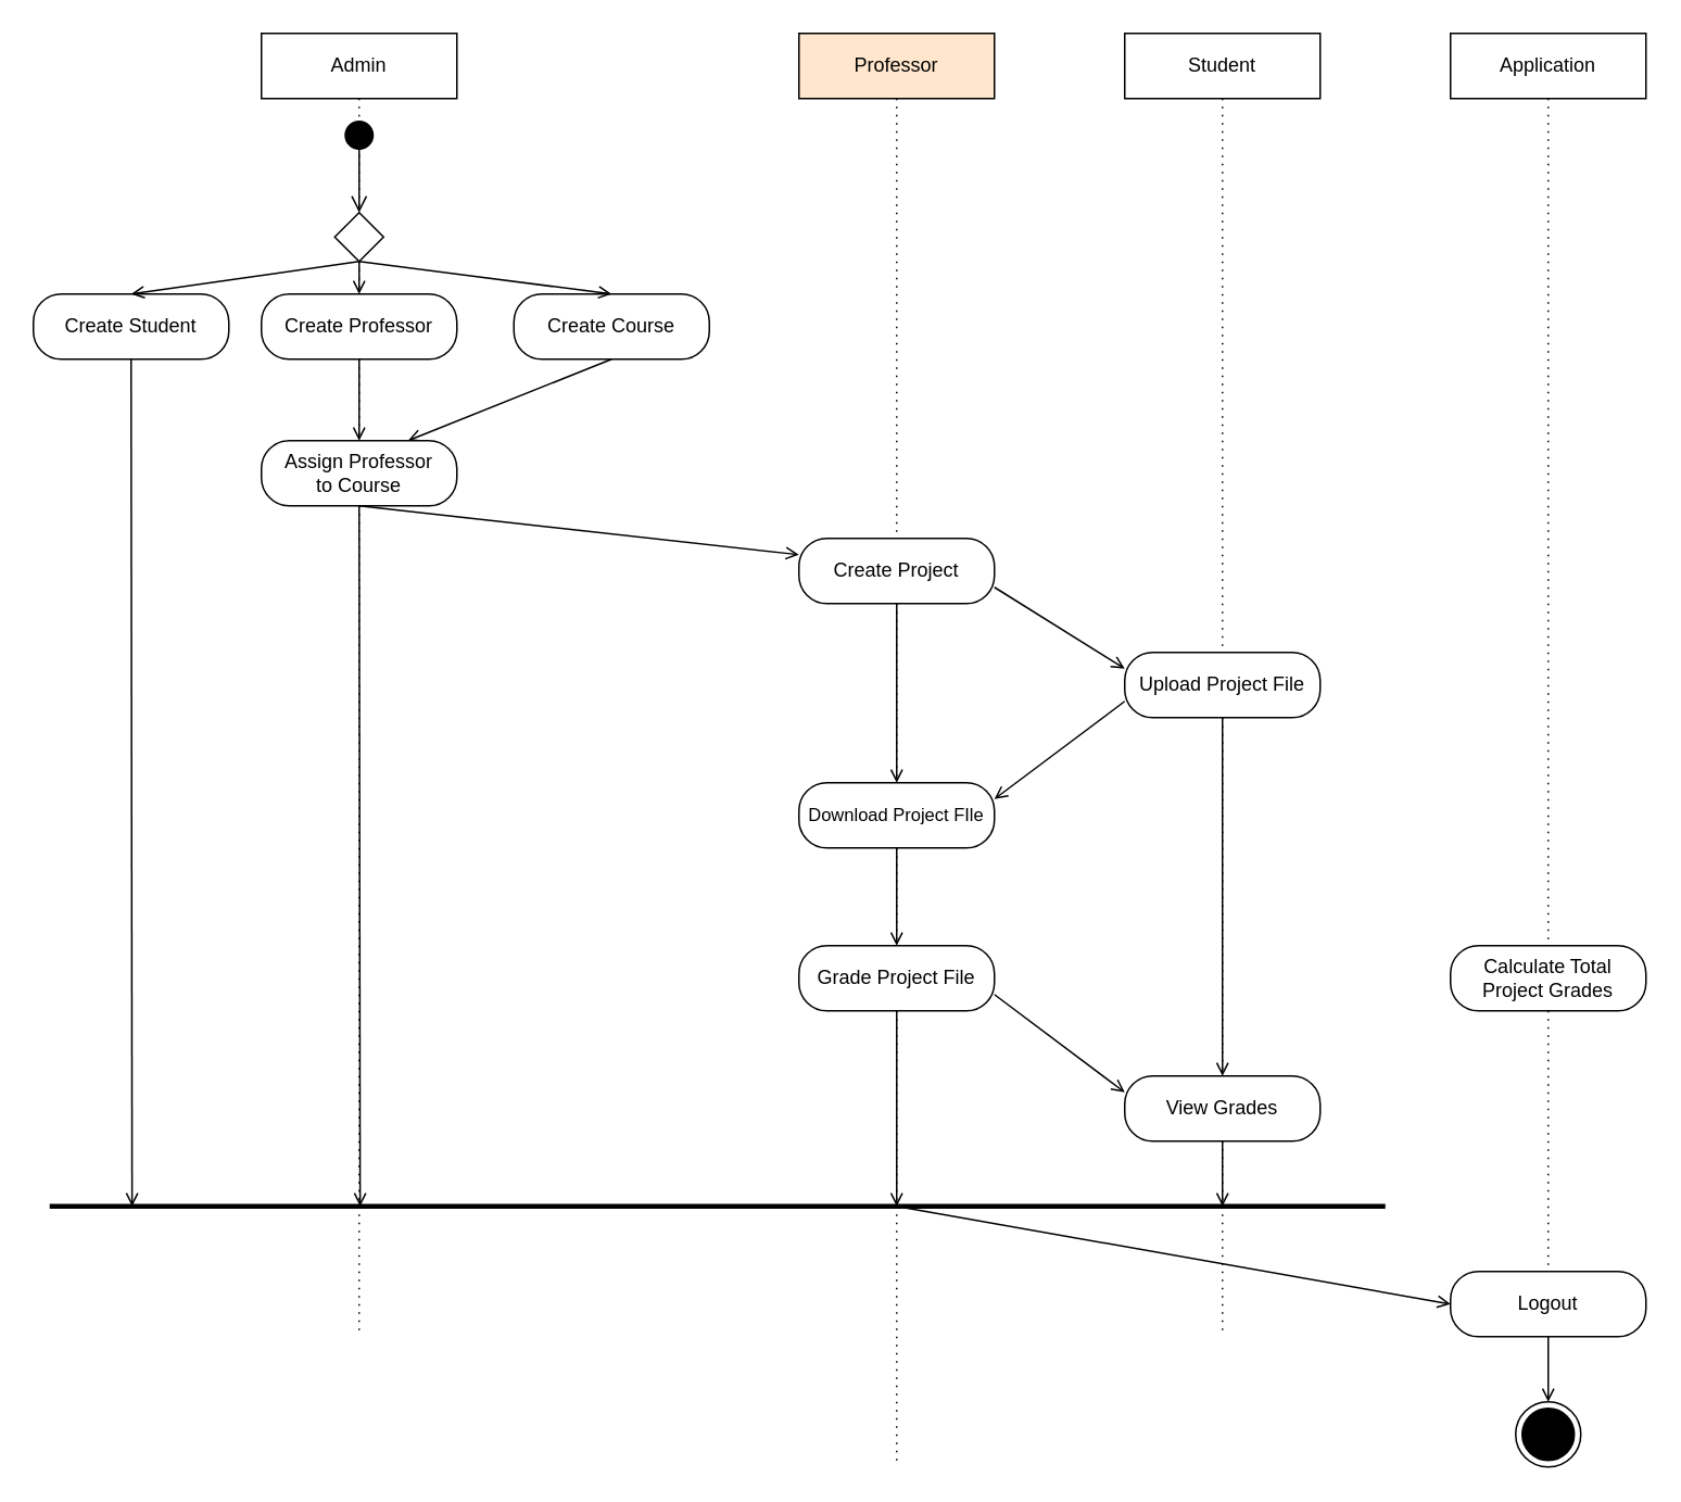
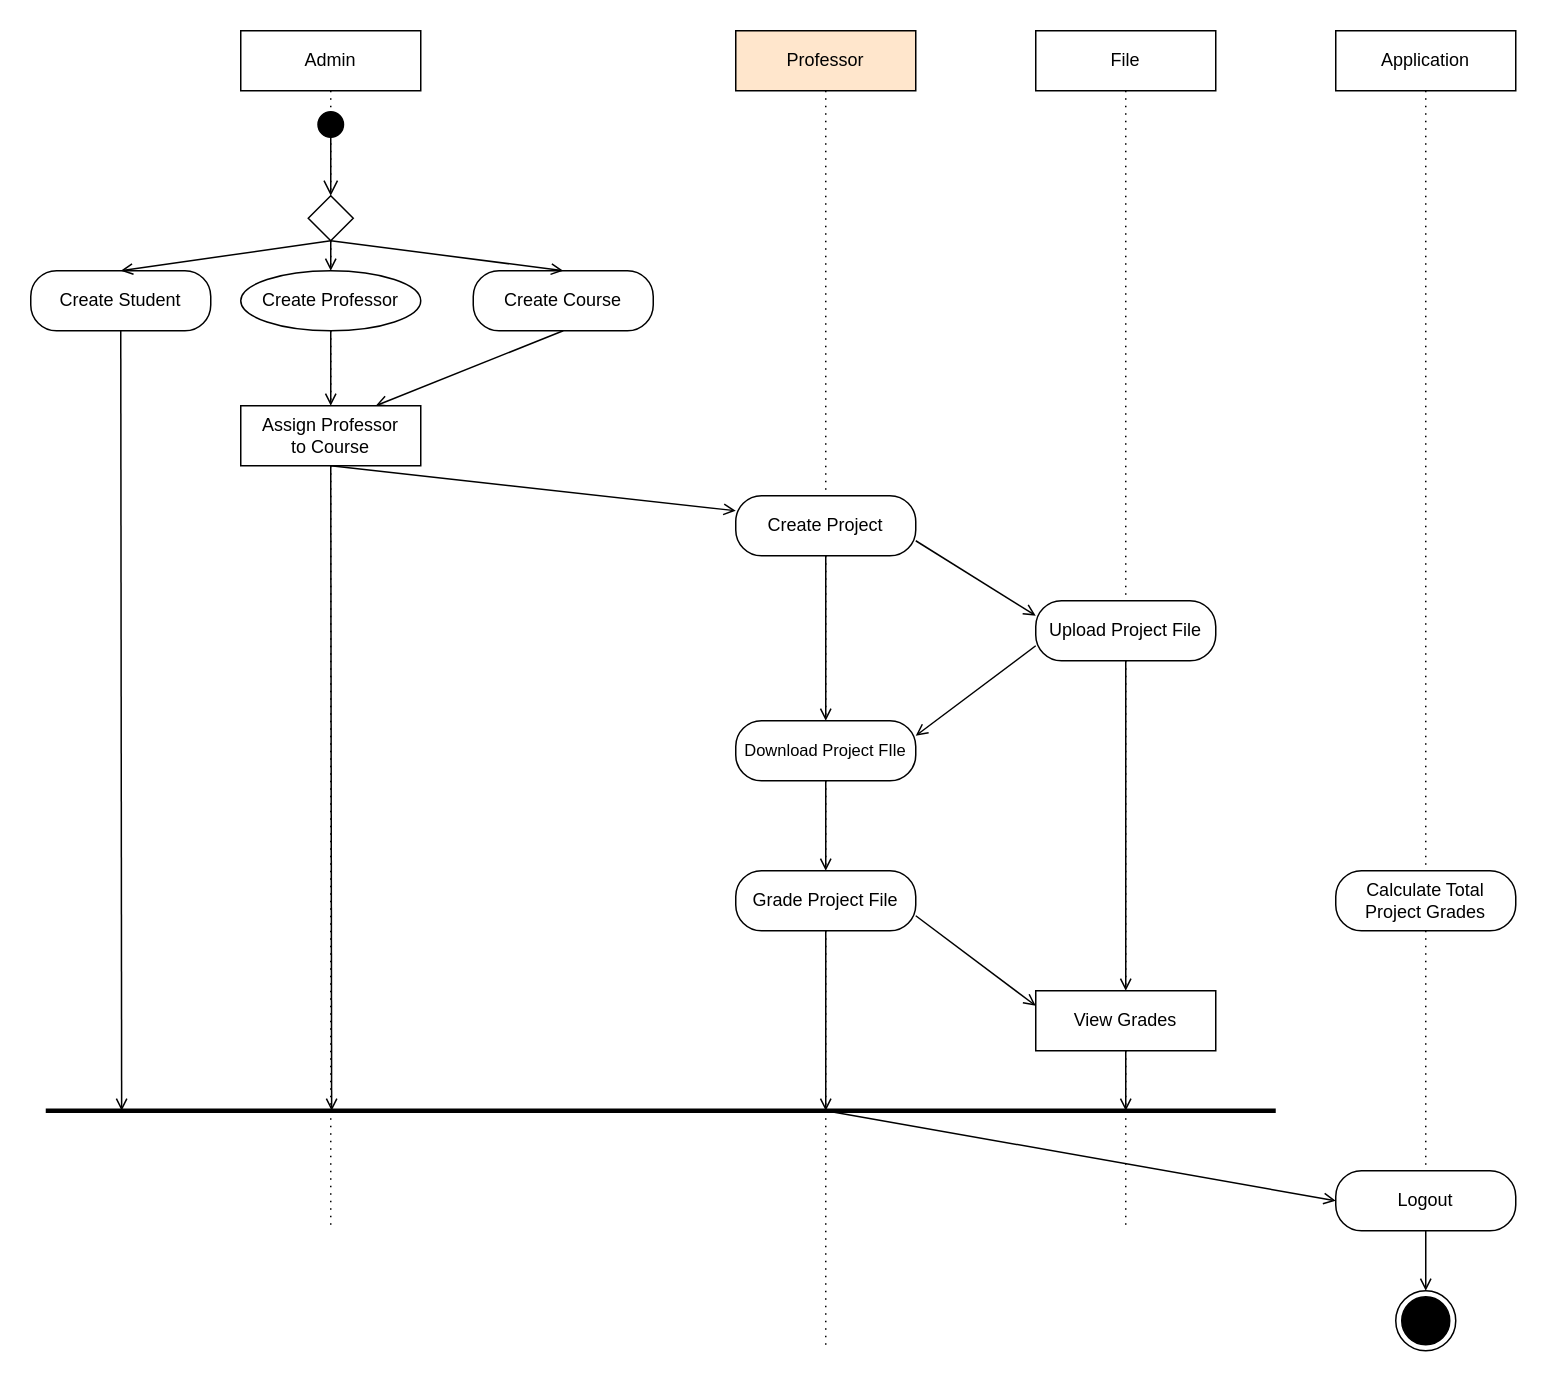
- <mxCell id="10" value="Student" style="rounded=0;whiteSpace=wrap;html=1;" parent="1" vertex="1"><mxGeometry x="690" y="20" width="120" height="40" as="geometry" /></mxCell>
+ <mxCell id="10" value="File" style="rounded=0;whiteSpace=wrap;html=1;" parent="1" vertex="1"><mxGeometry x="690" y="20" width="120" height="40" as="geometry" /></mxCell>
- <mxCell id="12" value="Create Professor" style="rounded=1;whiteSpace=wrap;html=1;arcSize=43;" parent="1" vertex="1"><mxGeometry x="160" y="180" width="120" height="40" as="geometry" /></mxCell>
+ <mxCell id="12" value="Create Professor" style="ellipse;whiteSpace=wrap;html=1;arcSize=43;" parent="1" vertex="1"><mxGeometry x="160" y="180" width="120" height="40" as="geometry" /></mxCell>
- <mxCell id="42" value="Assign Professor&lt;br&gt;to Course" style="rounded=1;whiteSpace=wrap;html=1;arcSize=43;" parent="1" vertex="1"><mxGeometry x="160" y="270" width="120" height="40" as="geometry" /></mxCell>
+ <mxCell id="42" value="Assign Professor&lt;br&gt;to Course" style="whiteSpace=wrap;html=1;arcSize=43;rounded=0;" parent="1" vertex="1"><mxGeometry x="160" y="270" width="120" height="40" as="geometry" /></mxCell>
- <mxCell id="27" value="View Grades" style="rounded=1;whiteSpace=wrap;html=1;arcSize=43;" parent="1" vertex="1"><mxGeometry x="690" y="660" width="120" height="40" as="geometry" /></mxCell>
+ <mxCell id="27" value="View Grades" style="whiteSpace=wrap;html=1;arcSize=43;rounded=0;" parent="1" vertex="1"><mxGeometry x="690" y="660" width="120" height="40" as="geometry" /></mxCell>
